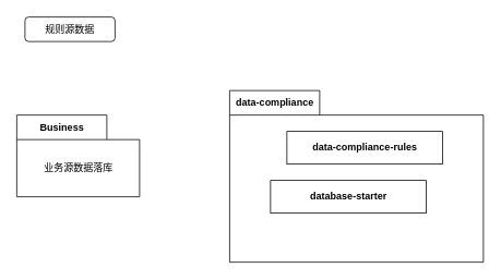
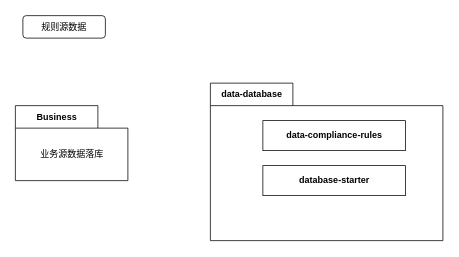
- <mxCell id="2" value="data-compliance" style="shape=folder;fontStyle=1;tabWidth=110;tabHeight=30;tabPosition=left;html=1;boundedLbl=1;labelInHeader=1;container=1;collapsible=0;recursiveResize=0;" vertex="1" parent="1"><mxGeometry x="280" y="110" width="310" height="210" as="geometry" /></mxCell>
+ <mxCell id="2" value="data-database" style="shape=folder;fontStyle=1;tabWidth=110;tabHeight=30;tabPosition=left;html=1;boundedLbl=1;labelInHeader=1;container=1;collapsible=0;recursiveResize=0;" vertex="1" parent="1"><mxGeometry x="280" y="110" width="310" height="210" as="geometry" /></mxCell>
- <mxCell id="4" value="&lt;b&gt;database-starter&lt;/b&gt;" style="html=1;" vertex="1" parent="2"><mxGeometry x="50" y="110" width="190" height="40" as="geometry" /></mxCell>
+ <mxCell id="4" value="&lt;b&gt;database-starter&lt;/b&gt;" style="html=1;" vertex="1" parent="2"><mxGeometry x="70" y="110" width="190" height="40" as="geometry" /></mxCell>
